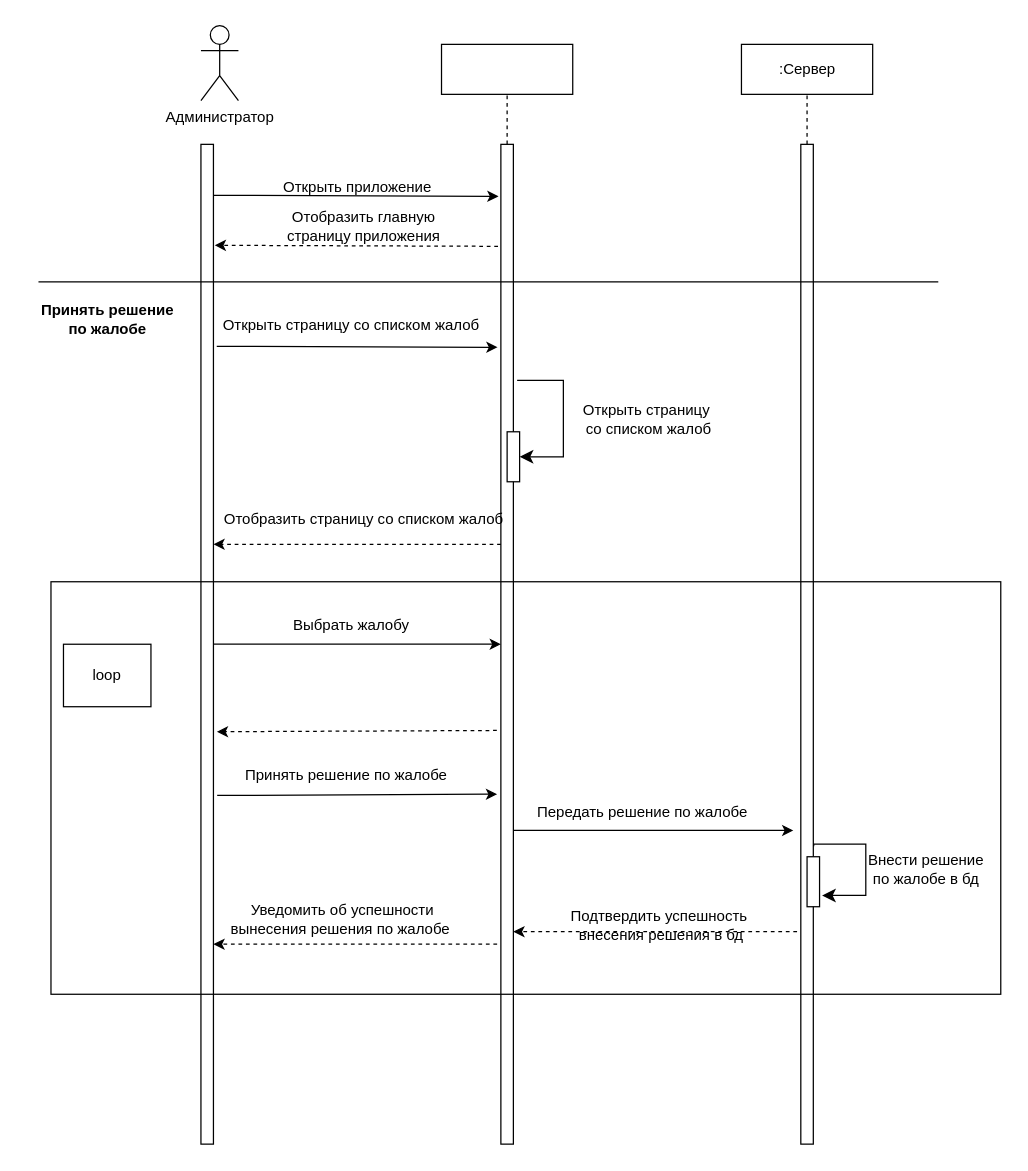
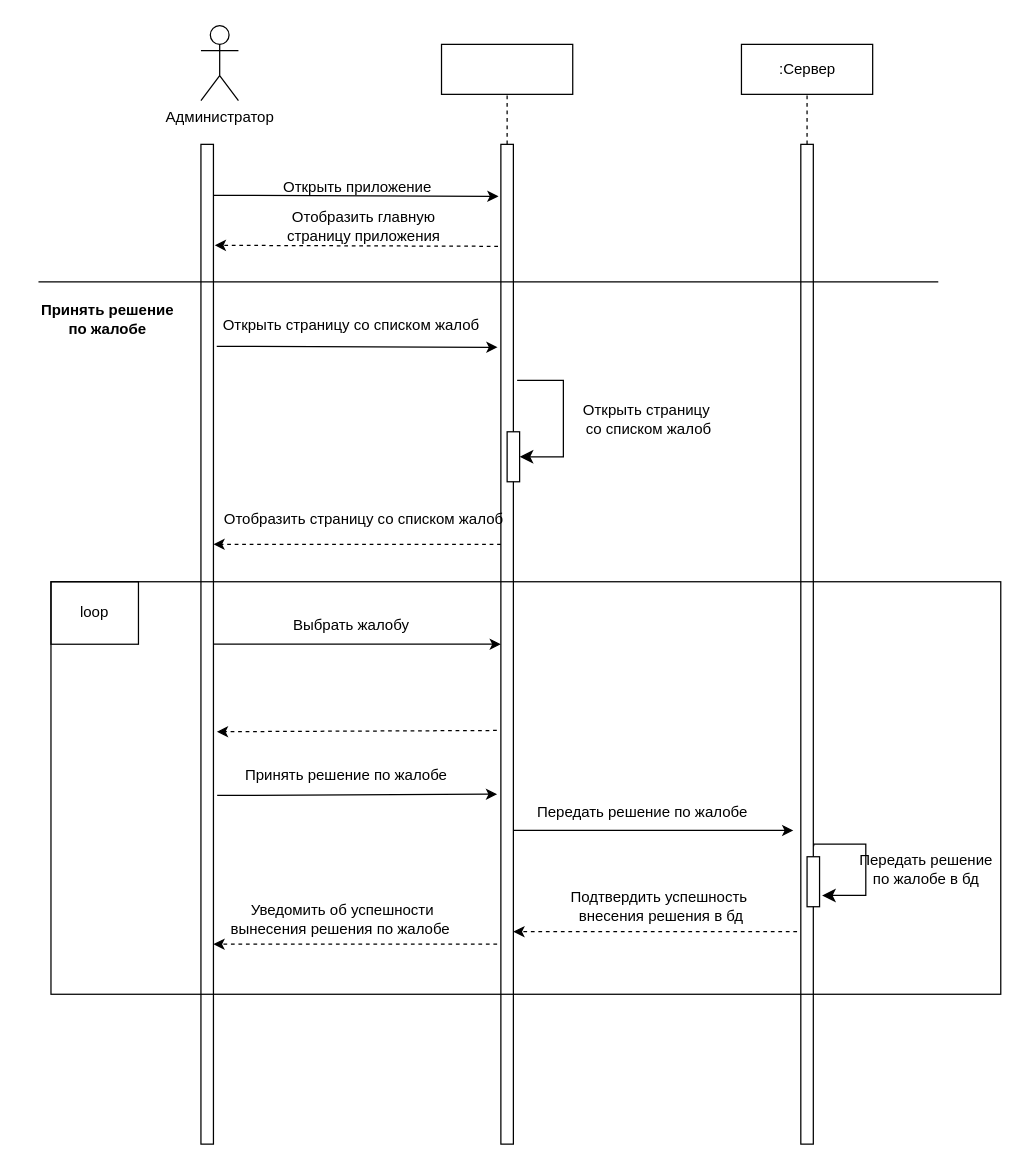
- <mxCell id="48" value="loop" style="whiteSpace=wrap;html=1;fillColor=none;" parent="46" vertex="1"><mxGeometry x="10" y="50" width="70" height="50" as="geometry" /></mxCell>
+ <mxCell id="48" value="loop" style="whiteSpace=wrap;html=1;fillColor=none;" parent="46" vertex="1"><mxGeometry width="70" height="50" as="geometry" /></mxCell>
- <mxCell id="34" value="Внести&lt;span style=&quot;background-color: initial;&quot;&gt;&amp;nbsp;решение&lt;/span&gt;&lt;div&gt;&lt;span style=&quot;background-color: initial;&quot;&gt;по жалобе в бд&lt;/span&gt;&lt;/div&gt;" style="text;html=1;align=center;verticalAlign=middle;resizable=0;points=[];autosize=1;strokeColor=none;fillColor=none;" parent="1" vertex="1"><mxGeometry x="680" y="675" width="120" height="40" as="geometry" /></mxCell>
+ <mxCell id="34" value="Передать&lt;span style=&quot;background-color: initial;&quot;&gt;&amp;nbsp;решение&lt;/span&gt;&lt;div&gt;&lt;span style=&quot;background-color: initial;&quot;&gt;по жалобе в бд&lt;/span&gt;&lt;/div&gt;" style="text;html=1;align=center;verticalAlign=middle;resizable=0;points=[];autosize=1;strokeColor=none;fillColor=none;" parent="1" vertex="1"><mxGeometry x="680" y="675" width="120" height="40" as="geometry" /></mxCell>
- <mxCell id="42" value="Подтвердить успешность&amp;nbsp;&lt;div&gt;внесения решения в бд&lt;/div&gt;" style="text;html=1;align=center;verticalAlign=middle;resizable=0;points=[];autosize=1;strokeColor=none;fillColor=none;" parent="1" vertex="1"><mxGeometry x="442.5" y="720" width="170" height="40" as="geometry" /></mxCell>
+ <mxCell id="42" value="Подтвердить успешность&amp;nbsp;&lt;div&gt;внесения решения в бд&lt;/div&gt;" style="text;html=1;align=center;verticalAlign=middle;resizable=0;points=[];autosize=1;strokeColor=none;fillColor=none;" parent="1" vertex="1"><mxGeometry x="442.5" y="705" width="170" height="40" as="geometry" /></mxCell>
